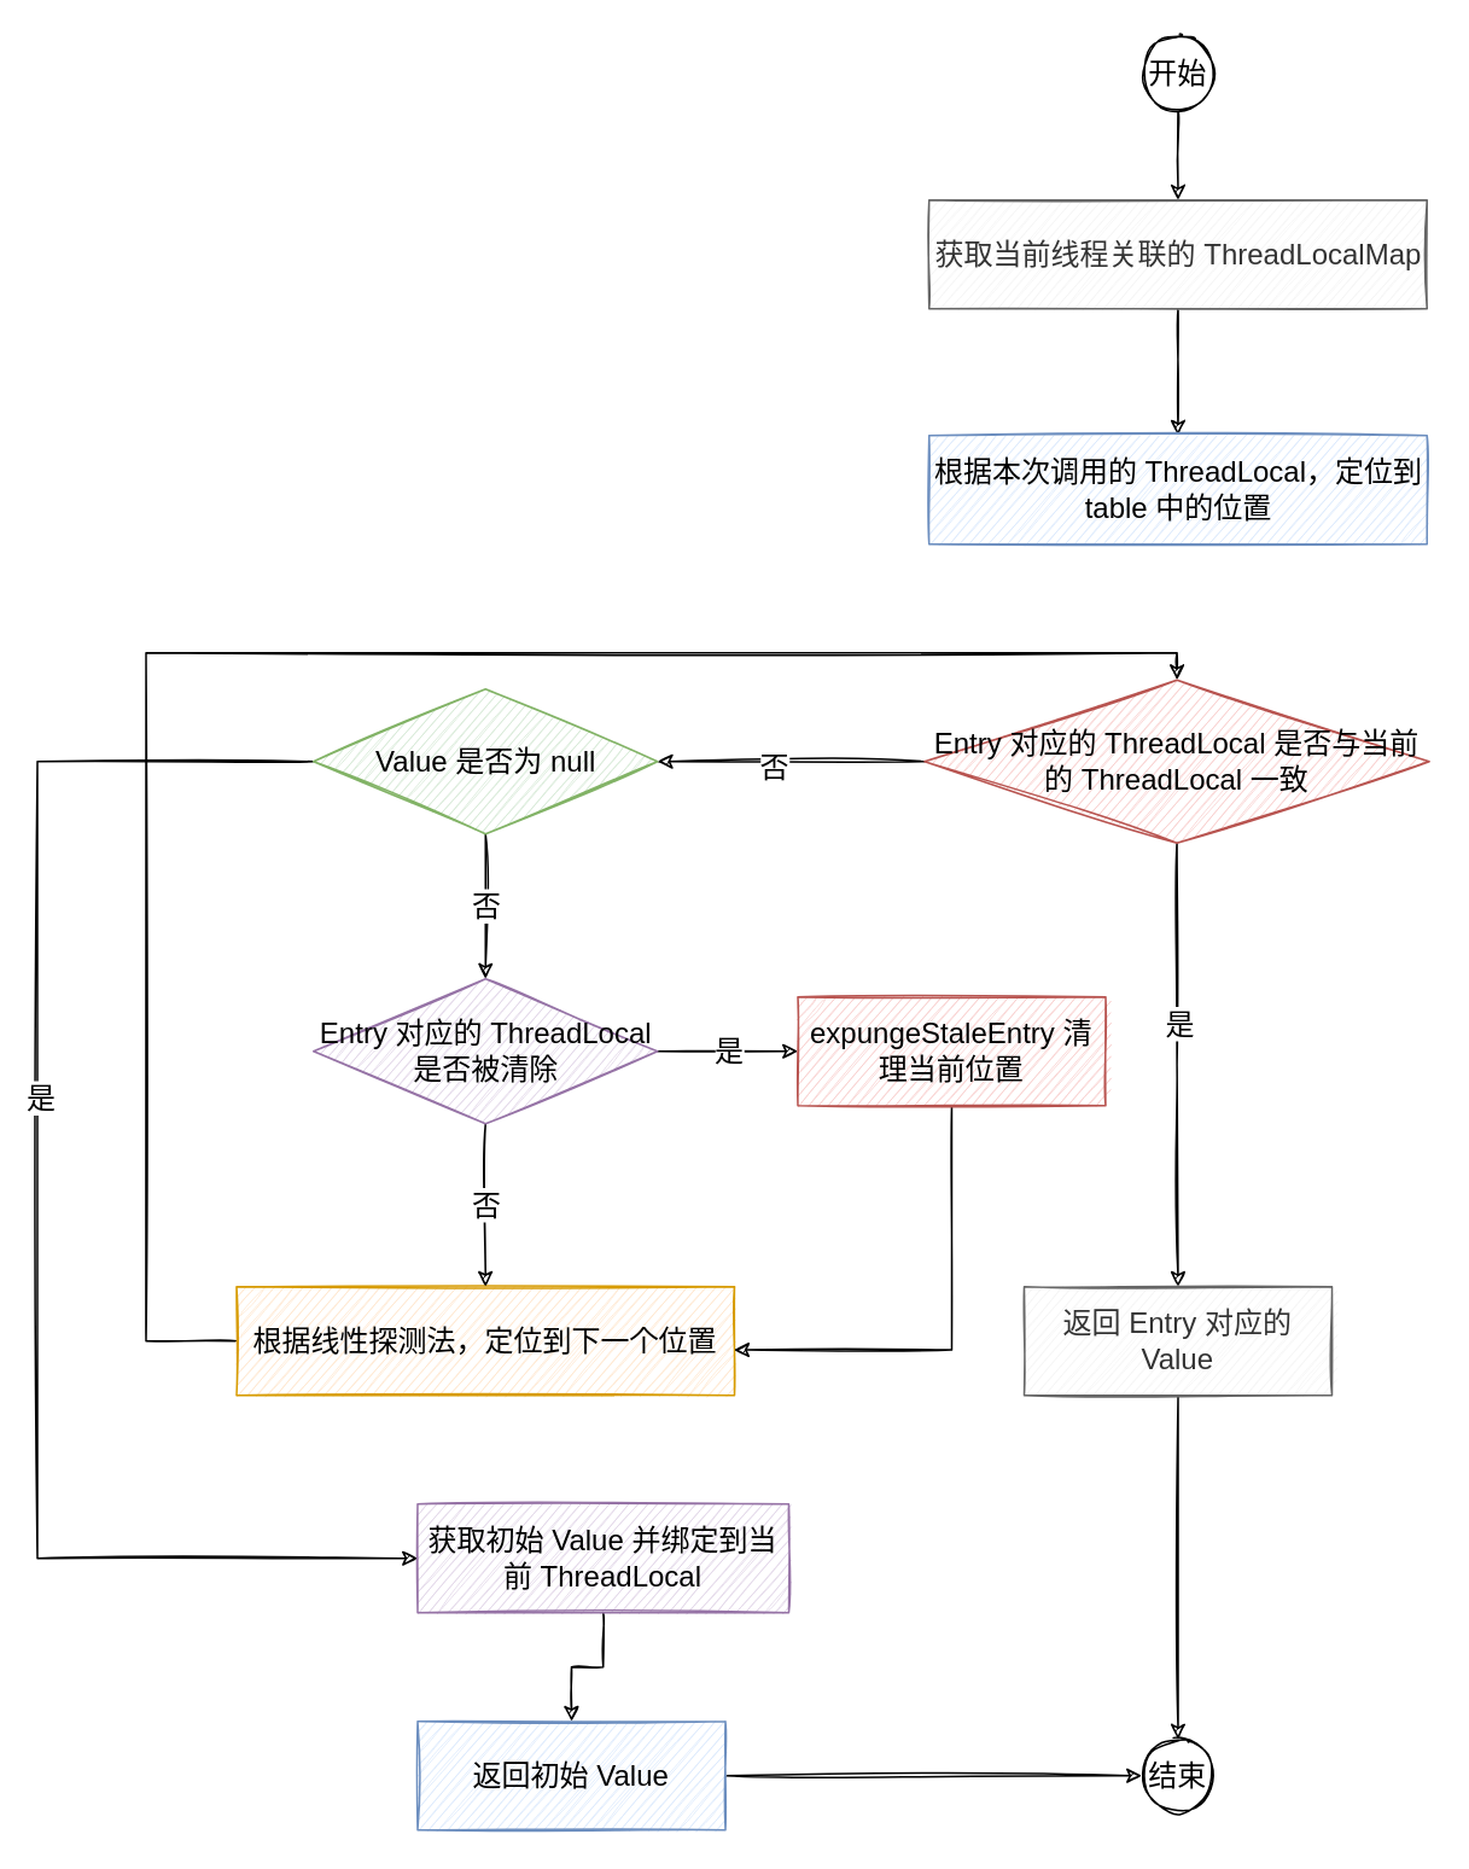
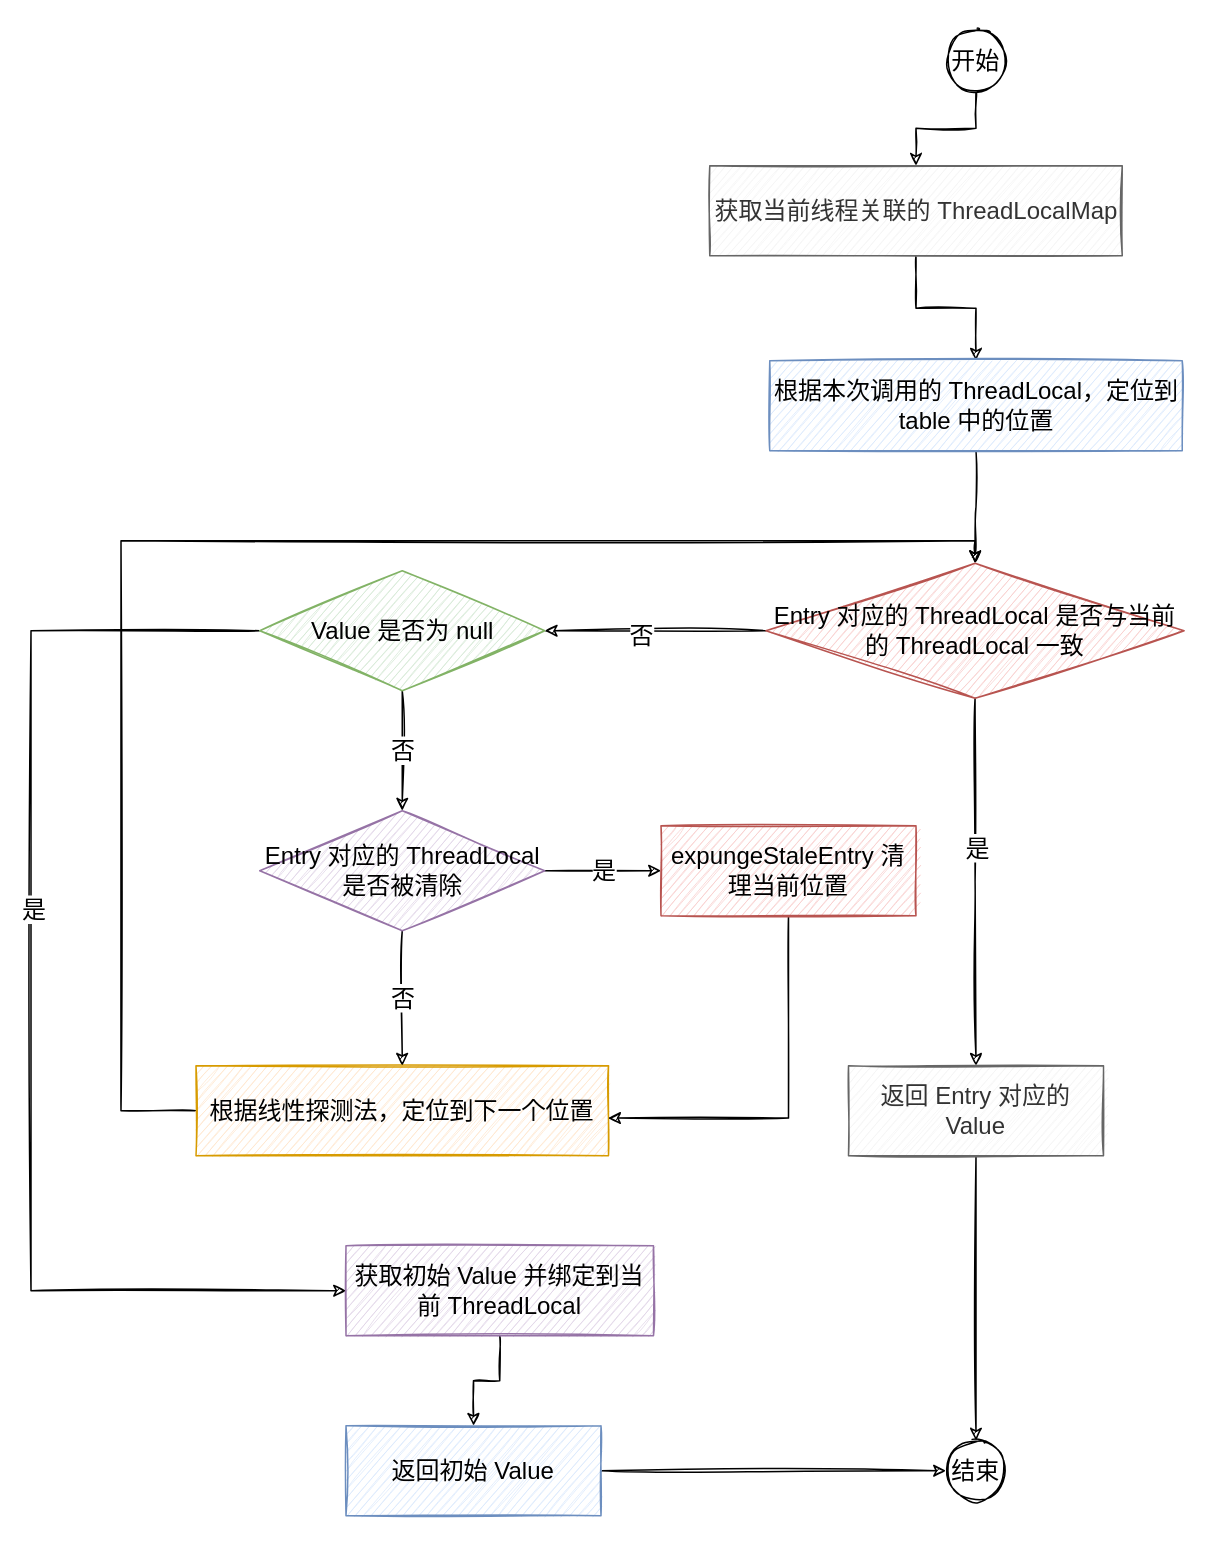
- <mxCell id="5" value="获取当前线程关联的 ThreadLocalMap" style="rounded=0;whiteSpace=wrap;html=1;fontSize=16;sketch=1;labelBorderColor=none;fillColor=#f5f5f5;fontColor=#333333;strokeColor=#666666;" vertex="1" parent="1"><mxGeometry x="512.5" y="110" width="275" height="60" as="geometry" /></mxCell>
+ <mxCell id="5" value="获取当前线程关联的 ThreadLocalMap" style="rounded=0;whiteSpace=wrap;html=1;fontSize=16;sketch=1;labelBorderColor=none;fillColor=#f5f5f5;fontColor=#333333;strokeColor=#666666;" vertex="1" parent="1"><mxGeometry x="472.5" y="110" width="275" height="60" as="geometry" /></mxCell>
+ <mxCell id="6" style="edgeStyle=orthogonalEdgeStyle;rounded=0;orthogonalLoop=1;jettySize=auto;html=1;exitX=0.5;exitY=1;exitDx=0;exitDy=0;entryX=0.5;entryY=0;entryDx=0;entryDy=0;fontSize=16;labelBorderColor=none;sketch=1;" edge="1" parent="1" source="7" target="12"><mxGeometry relative="1" as="geometry" /></mxCell>
